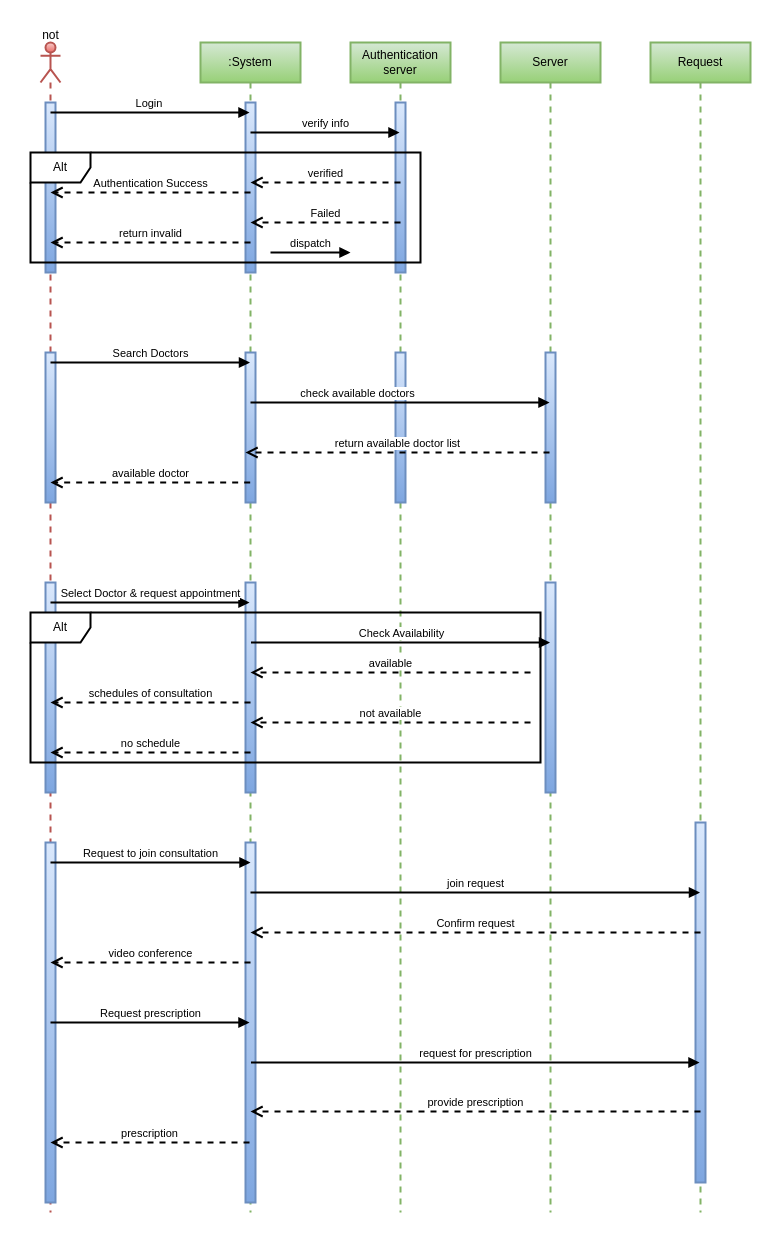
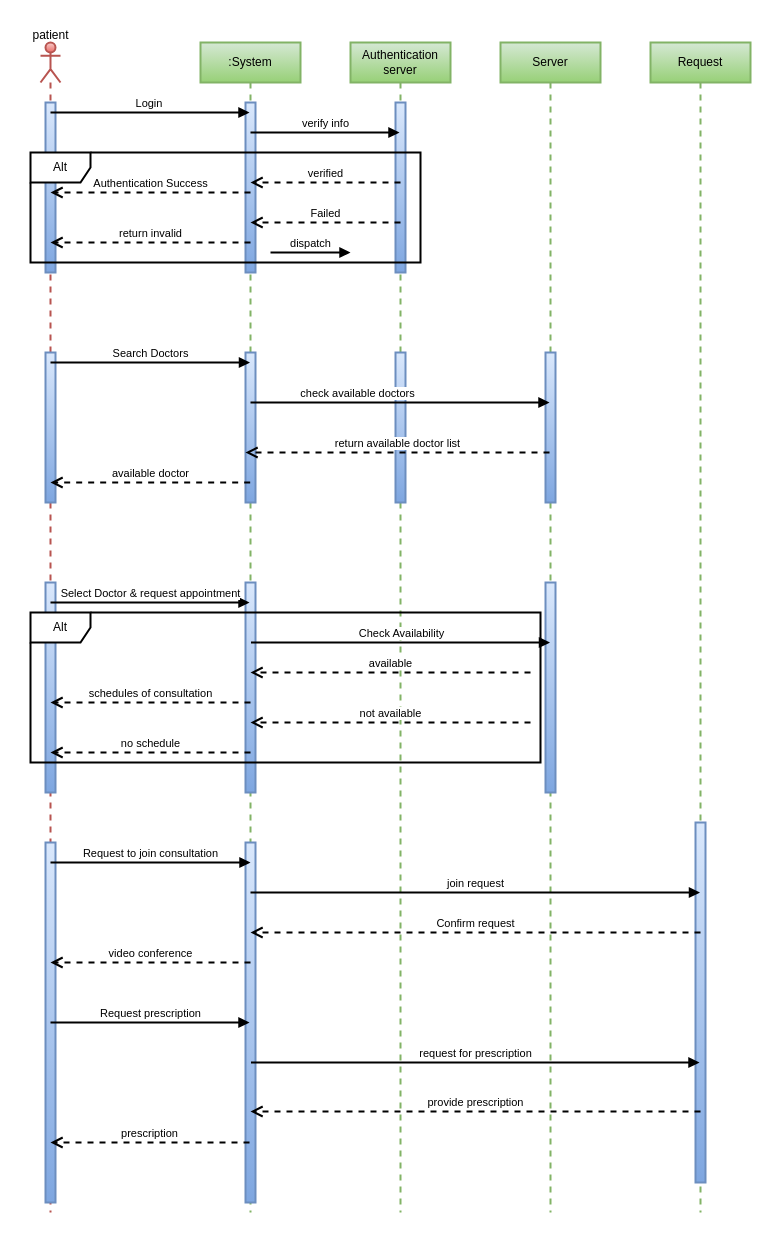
- <mxCell id="47" value="not" style="text;html=1;align=center;verticalAlign=middle;resizable=0;points=[];autosize=1;strokeColor=none;fillColor=none;strokeWidth=2;" vertex="1" parent="1"><mxGeometry x="20" y="20" width="60" height="30" as="geometry" /></mxCell>
+ <mxCell id="47" value="patient" style="text;html=1;align=center;verticalAlign=middle;resizable=0;points=[];autosize=1;strokeColor=none;fillColor=none;strokeWidth=2;" vertex="1" parent="1"><mxGeometry x="20" y="20" width="60" height="30" as="geometry" /></mxCell>
